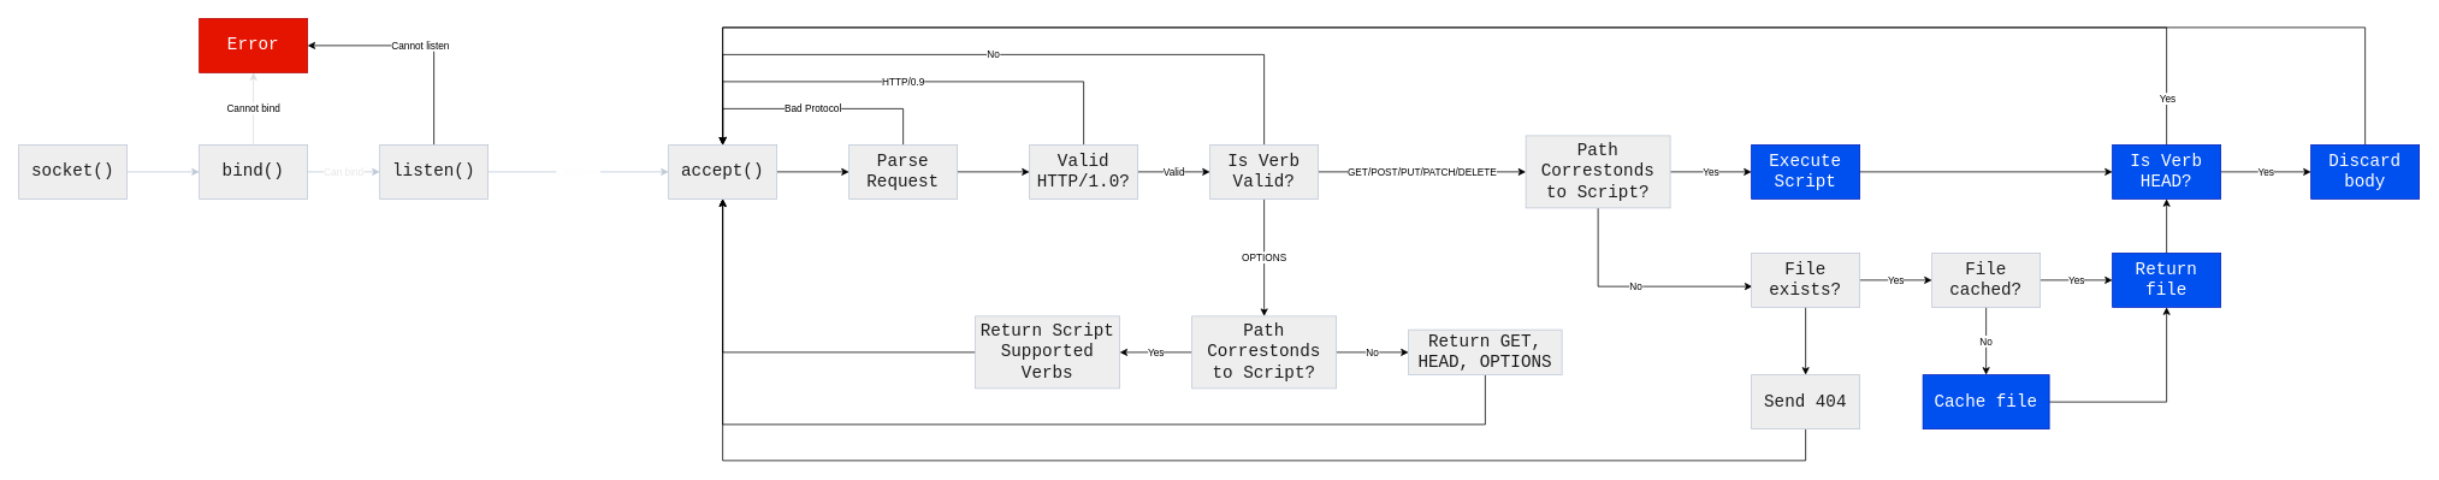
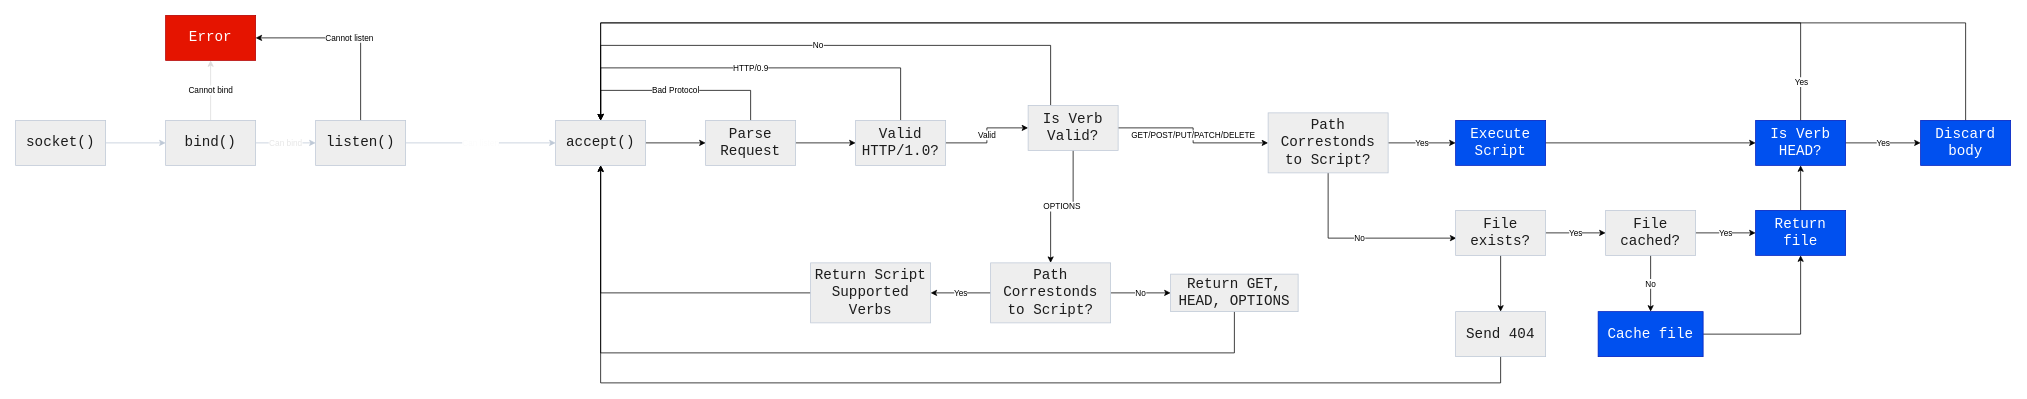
- <mxCell id="22" value="Is Verb Valid?" style="rounded=0;whiteSpace=wrap;html=1;fillColor=#eeeeee;strokeColor=#BEC8D6;fontSize=19;fontFamily=Courier New;fontColor=#1C1C1C;labelBorderColor=none;" vertex="1" parent="1"><mxGeometry x="1340" y="160" width="120" height="60" as="geometry" /></mxCell>
+ <mxCell id="22" value="Is Verb Valid?" style="rounded=0;whiteSpace=wrap;html=1;fillColor=#eeeeee;strokeColor=#BEC8D6;fontSize=19;fontFamily=Courier New;fontColor=#1C1C1C;labelBorderColor=none;" vertex="1" parent="1"><mxGeometry x="1370" y="140" width="120" height="60" as="geometry" /></mxCell>
